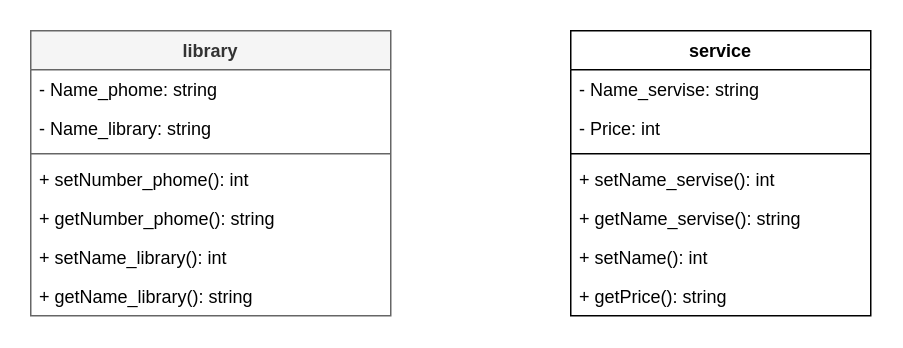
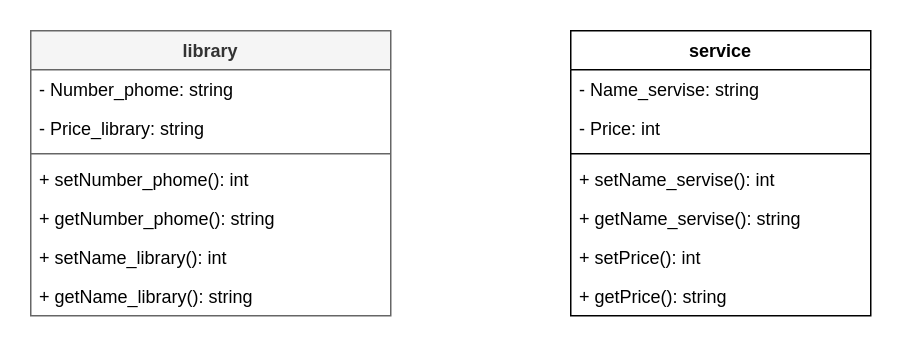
- <mxCell id="11" value="- Name_phome: string" style="text;strokeColor=none;fillColor=none;align=left;verticalAlign=top;spacingLeft=4;spacingRight=4;overflow=hidden;rotatable=0;points=[[0,0.5],[1,0.5]];portConstraint=eastwest;" vertex="1" parent="10"><mxGeometry y="26" width="240" height="26" as="geometry" /></mxCell>
+ <mxCell id="11" value="- Number_phome: string" style="text;strokeColor=none;fillColor=none;align=left;verticalAlign=top;spacingLeft=4;spacingRight=4;overflow=hidden;rotatable=0;points=[[0,0.5],[1,0.5]];portConstraint=eastwest;" vertex="1" parent="10"><mxGeometry y="26" width="240" height="26" as="geometry" /></mxCell>
- <mxCell id="12" value="- Name_library: string" style="text;strokeColor=none;fillColor=none;align=left;verticalAlign=top;spacingLeft=4;spacingRight=4;overflow=hidden;rotatable=0;points=[[0,0.5],[1,0.5]];portConstraint=eastwest;" vertex="1" parent="10"><mxGeometry y="52" width="240" height="26" as="geometry" /></mxCell>
+ <mxCell id="12" value="- Price_library: string" style="text;strokeColor=none;fillColor=none;align=left;verticalAlign=top;spacingLeft=4;spacingRight=4;overflow=hidden;rotatable=0;points=[[0,0.5],[1,0.5]];portConstraint=eastwest;" vertex="1" parent="10"><mxGeometry y="52" width="240" height="26" as="geometry" /></mxCell>
- <mxCell id="8" value="+ setName(): int" style="text;strokeColor=none;fillColor=none;align=left;verticalAlign=top;spacingLeft=4;spacingRight=4;overflow=hidden;rotatable=0;points=[[0,0.5],[1,0.5]];portConstraint=eastwest;" vertex="1" parent="2"><mxGeometry y="138" width="200" height="26" as="geometry" /></mxCell>
+ <mxCell id="8" value="+ setPrice(): int" style="text;strokeColor=none;fillColor=none;align=left;verticalAlign=top;spacingLeft=4;spacingRight=4;overflow=hidden;rotatable=0;points=[[0,0.5],[1,0.5]];portConstraint=eastwest;" vertex="1" parent="2"><mxGeometry y="138" width="200" height="26" as="geometry" /></mxCell>
